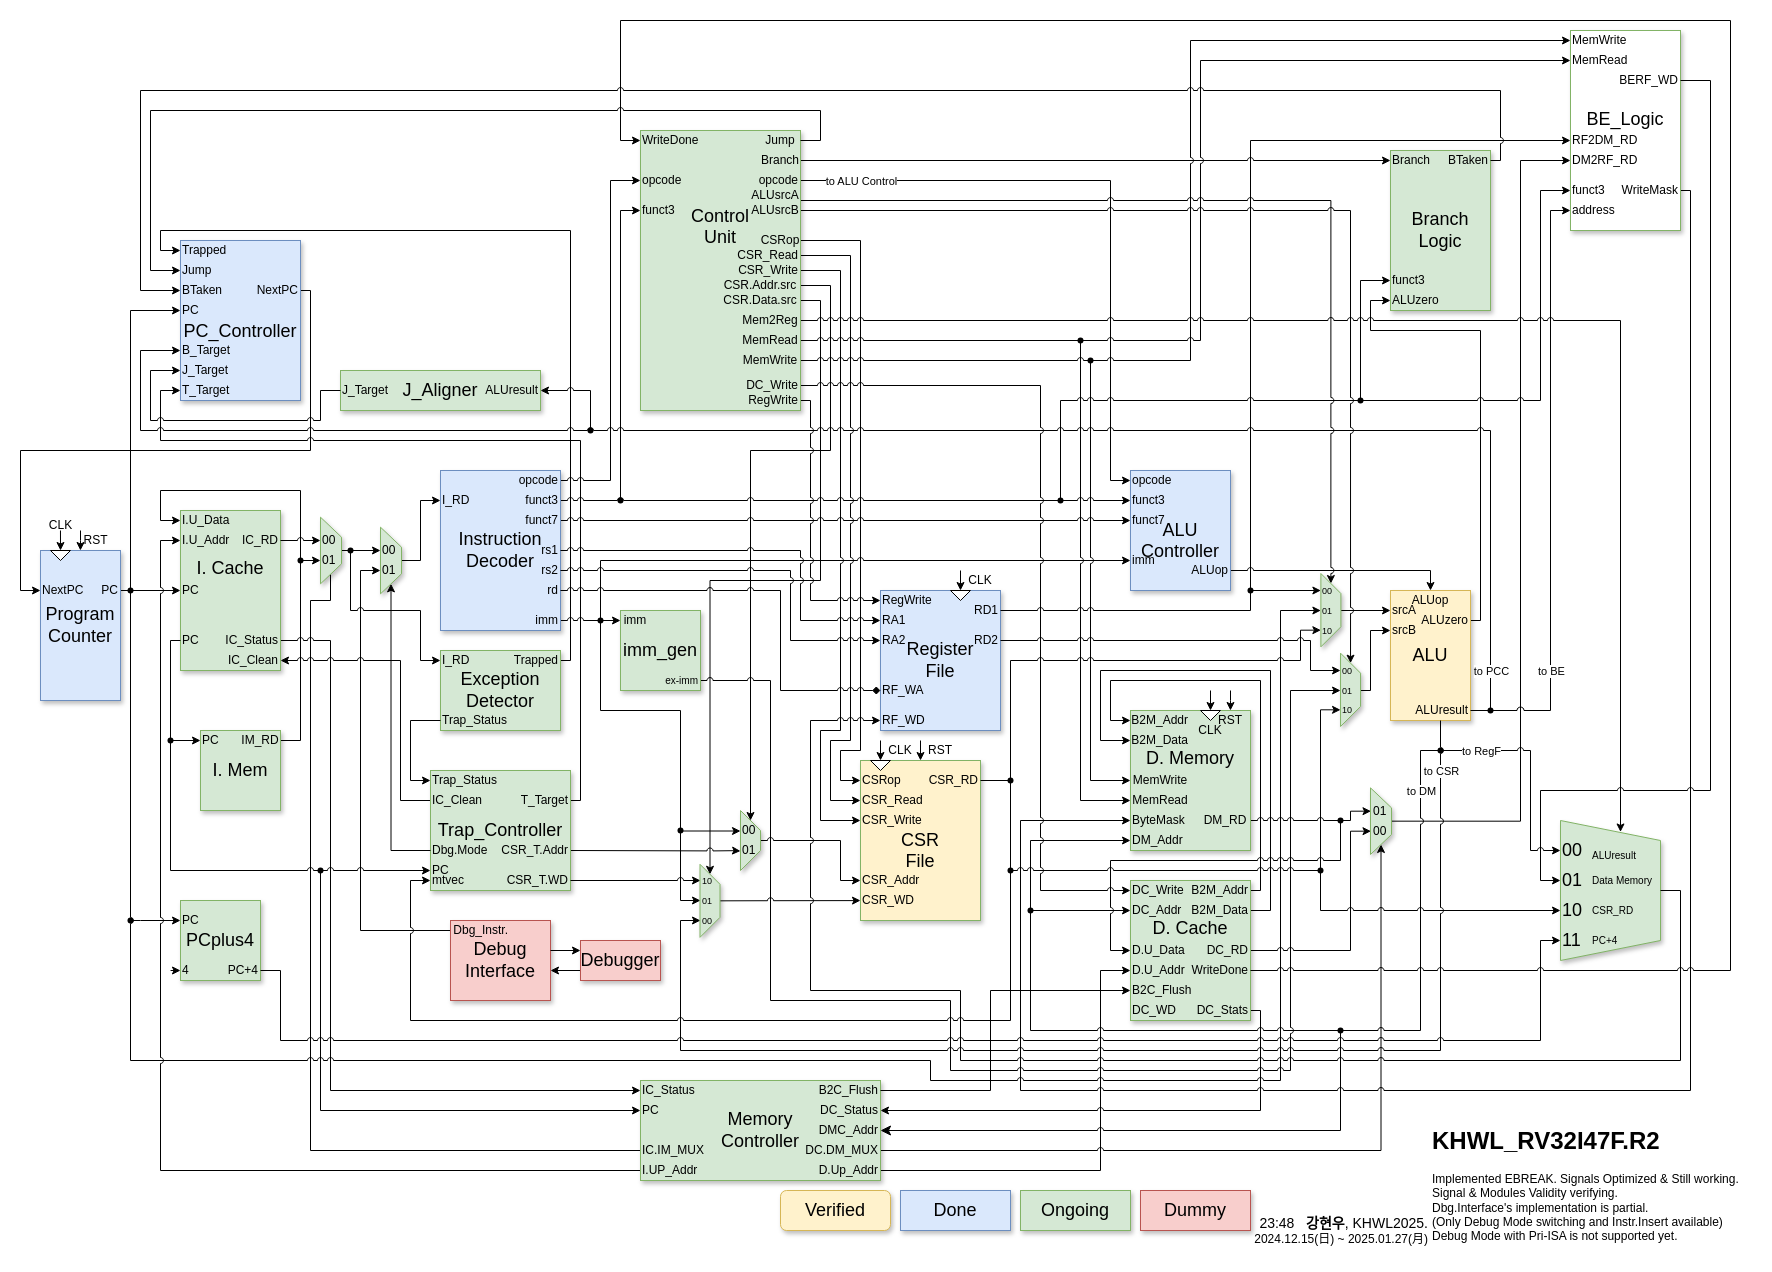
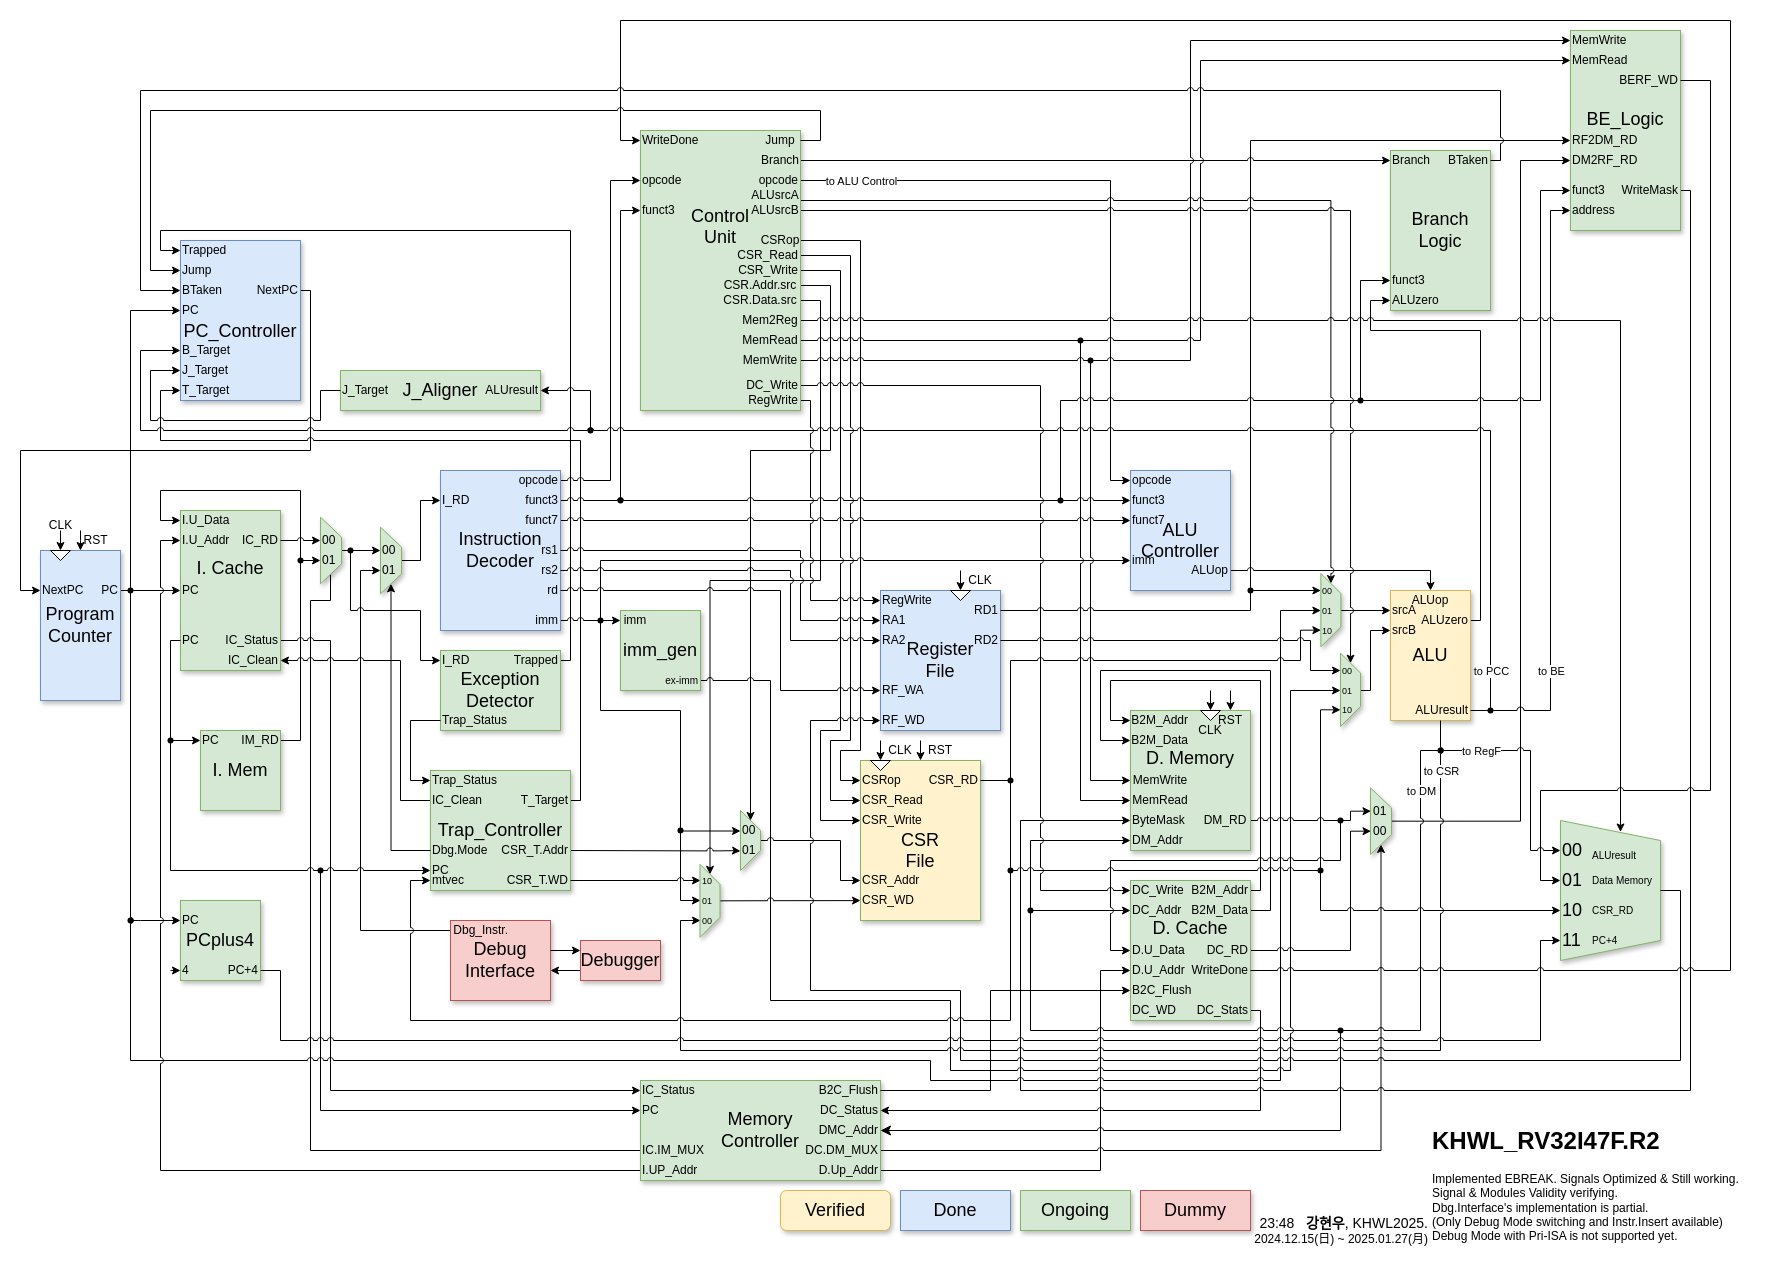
- <mxCell id="252" value="BE_Logic&lt;div&gt;&lt;br&gt;&lt;/div&gt;" style="whiteSpace=wrap;html=1;shadow=1;fontSize=18;fillColor=#ffffff;strokeColor=#82b366;container=0;" parent="251" vertex="1"><mxGeometry width="110" height="200" as="geometry" /></mxCell>
+ <mxCell id="252" value="BE_Logic&lt;div&gt;&lt;br&gt;&lt;/div&gt;" style="whiteSpace=wrap;html=1;shadow=1;fontSize=18;fillColor=#d5e8d4;strokeColor=#82b366;container=0;" parent="251" vertex="1"><mxGeometry width="110" height="200" as="geometry" /></mxCell>
- <mxCell id="231" style="edgeStyle=orthogonalEdgeStyle;rounded=0;orthogonalLoop=1;jettySize=auto;html=1;entryX=0;entryY=0.5;entryDx=0;entryDy=0;exitX=1;exitY=0.5;exitDx=0;exitDy=0;jumpStyle=arc;endArrow=diamond;" parent="1" source="184" target="142" edge="1"><mxGeometry relative="1" as="geometry"><Array as="points"><mxPoint x="780" y="590" /><mxPoint x="780" y="690" /></Array></mxGeometry></mxCell>
+ <mxCell id="231" style="edgeStyle=orthogonalEdgeStyle;rounded=0;orthogonalLoop=1;jettySize=auto;html=1;entryX=0;entryY=0.5;entryDx=0;entryDy=0;exitX=1;exitY=0.5;exitDx=0;exitDy=0;jumpStyle=arc;" parent="1" source="184" target="142" edge="1"><mxGeometry relative="1" as="geometry"><Array as="points"><mxPoint x="780" y="590" /><mxPoint x="780" y="690" /></Array></mxGeometry></mxCell>
